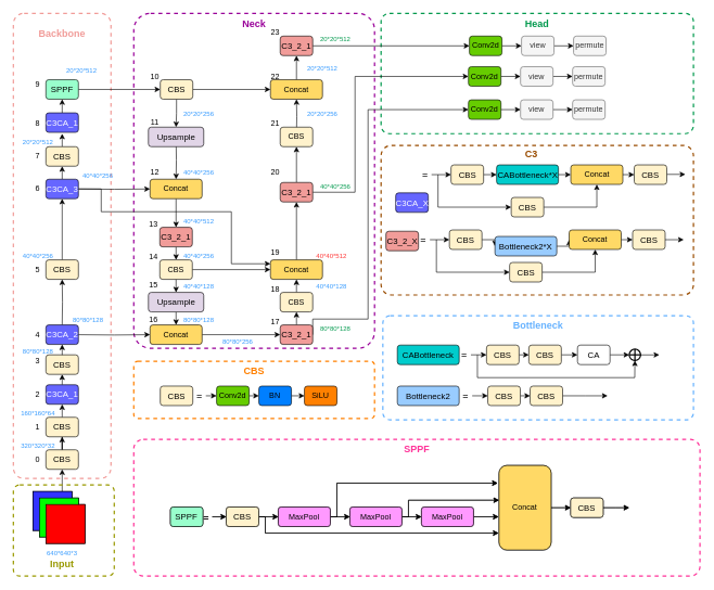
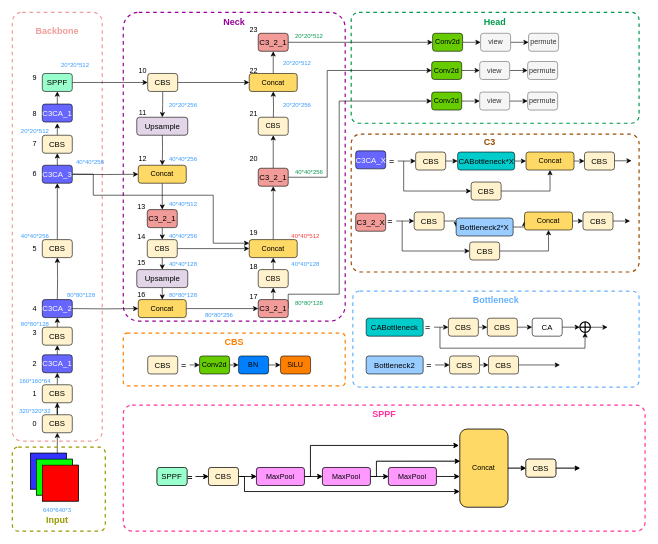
- <mxCell id="207" value="&lt;font color=&quot;#ffffff&quot;&gt;C3CA_X&lt;/font&gt;" style="rounded=1;whiteSpace=wrap;html=1;fillColor=#6666FF;strokeColor=#000000;fontSize=13;" vertex="1" parent="1"><mxGeometry x="607.5" y="296" width="50" height="30" as="geometry" /></mxCell>
+ <mxCell id="207" value="&lt;font color=&quot;#ffffff&quot;&gt;C3CA_X&lt;/font&gt;" style="rounded=1;whiteSpace=wrap;html=1;fillColor=#6666FF;strokeColor=#000000;fontSize=13;" vertex="1" parent="1"><mxGeometry x="592.5" y="251" width="50" height="30" as="geometry" /></mxCell>
